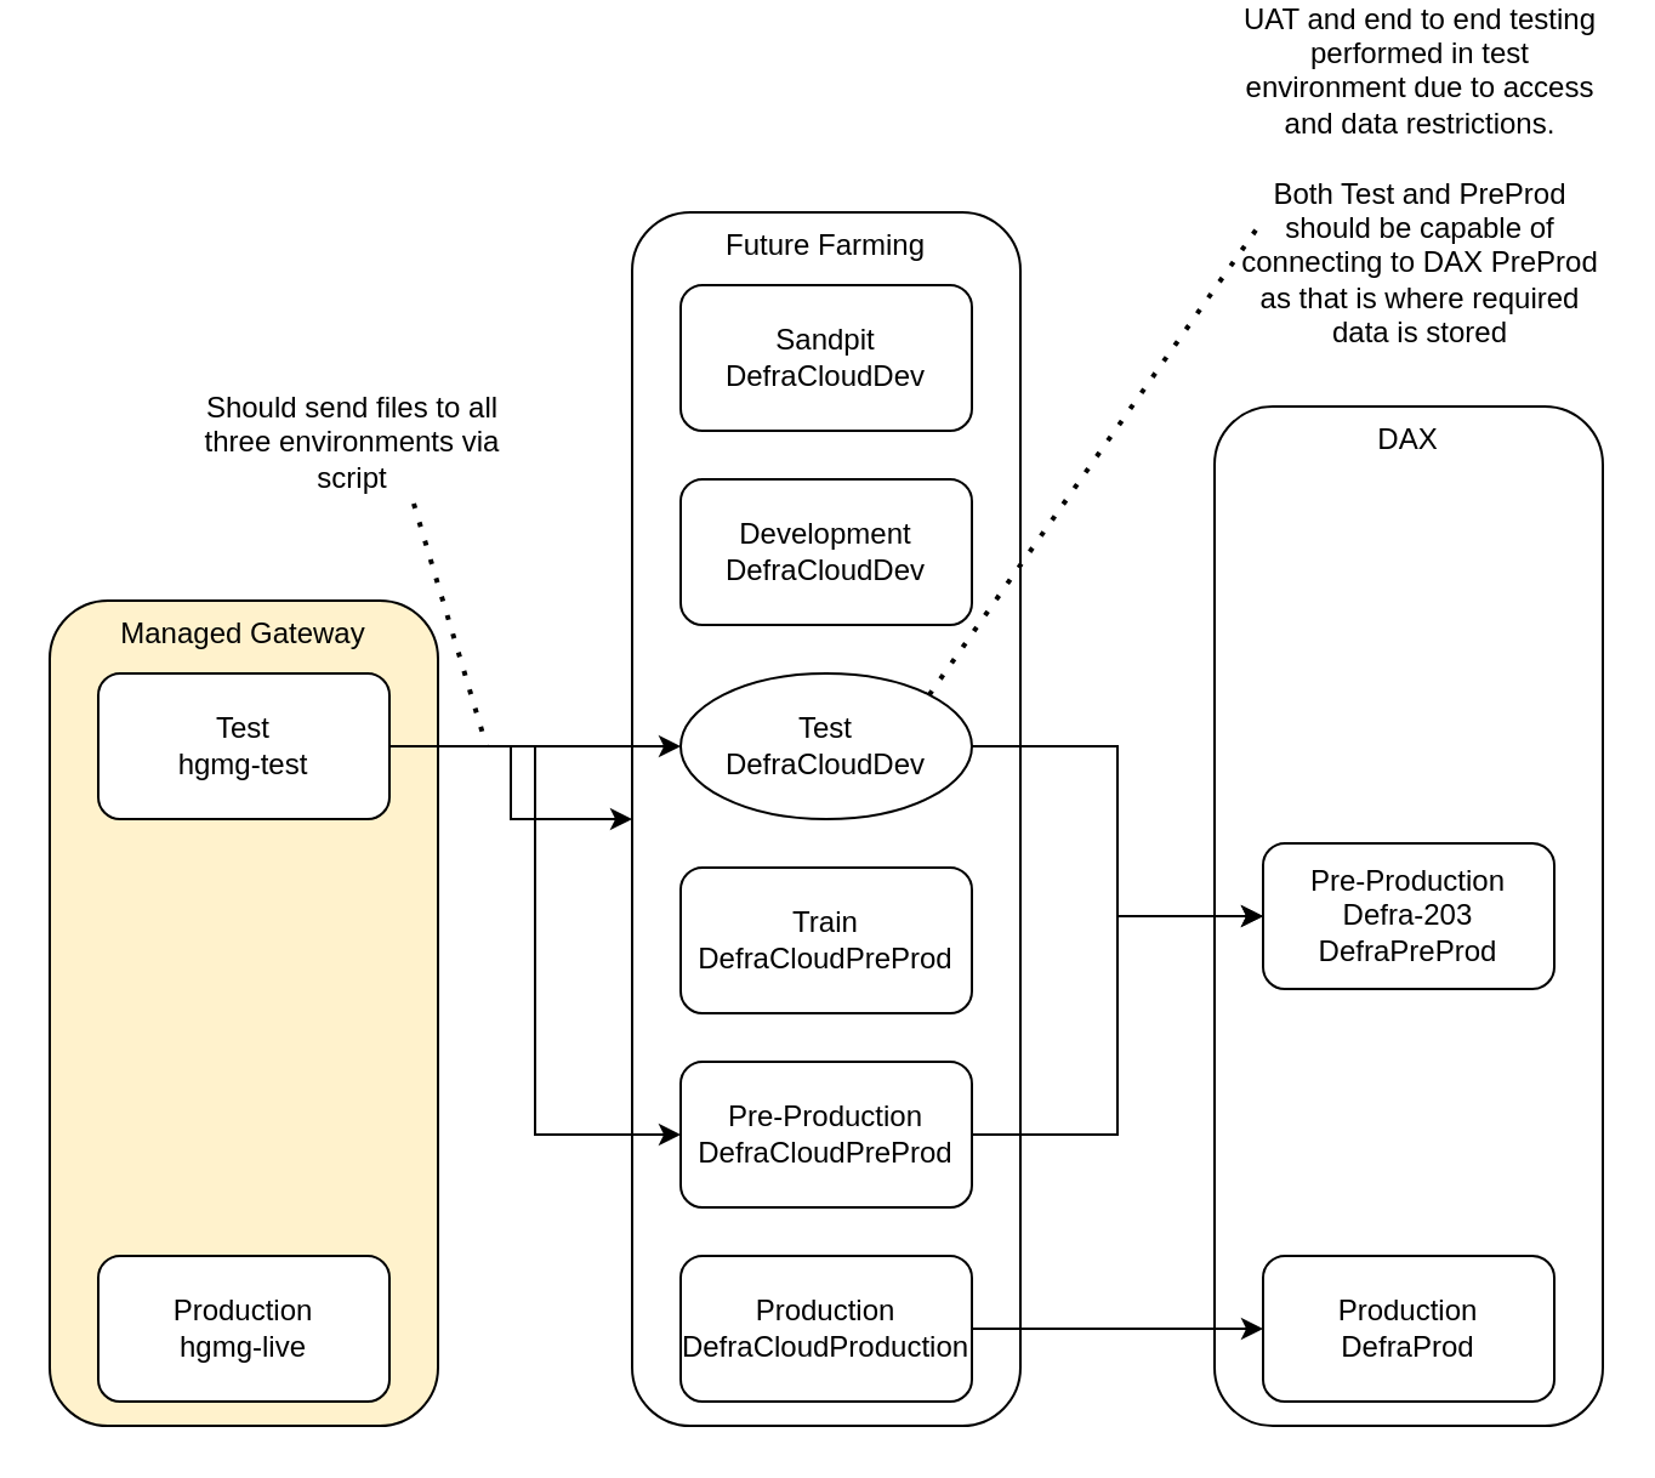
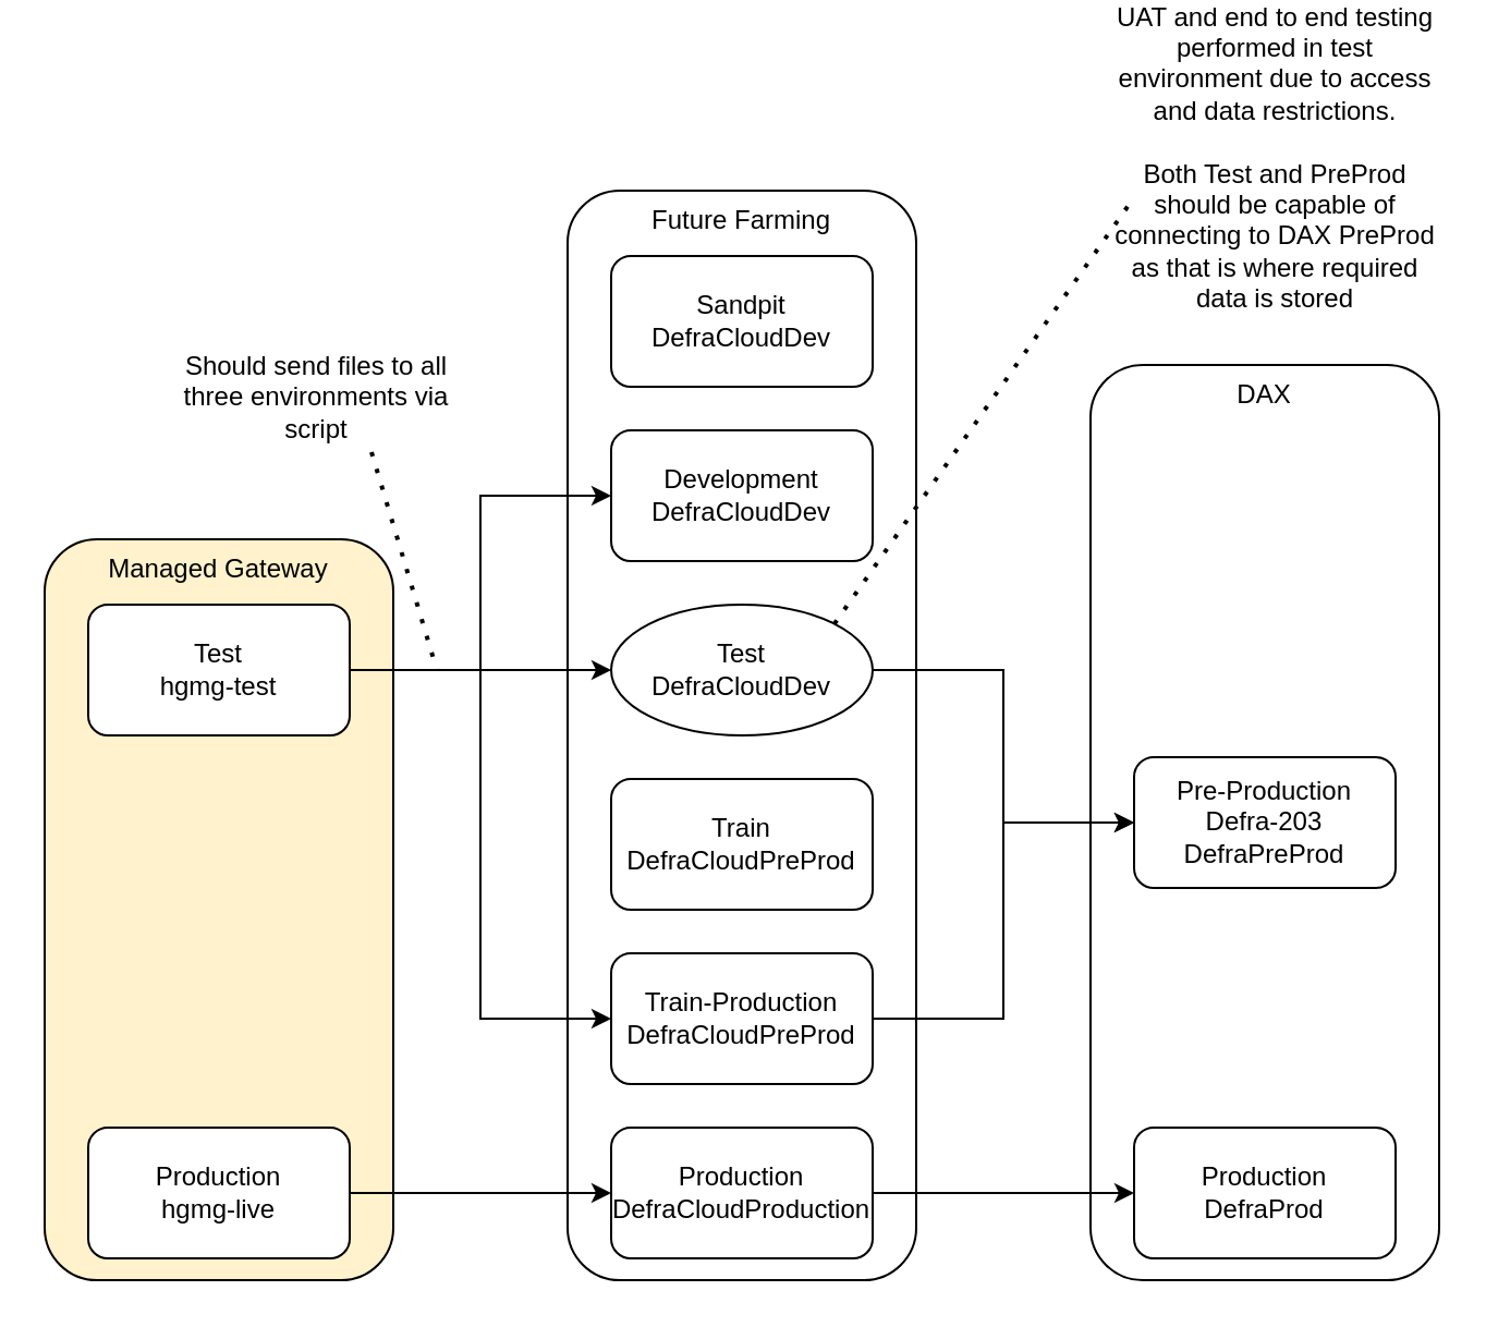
- <mxCell id="18" style="edgeStyle=orthogonalEdgeStyle;rounded=0;orthogonalLoop=1;jettySize=auto;html=1;" parent="1" source="19" target="3" edge="1"><mxGeometry relative="1" as="geometry" /></mxCell>
+ <mxCell id="18" style="edgeStyle=orthogonalEdgeStyle;rounded=0;orthogonalLoop=1;jettySize=auto;html=1;entryX=0;entryY=0.5;entryDx=0;entryDy=0;" parent="1" source="19" target="6" edge="1"><mxGeometry relative="1" as="geometry" /></mxCell>
- <mxCell id="11" value="Pre-Production&lt;br&gt;DefraCloudPreProd" style="rounded=1;whiteSpace=wrap;html=1;" parent="1" vertex="1"><mxGeometry x="280" y="400" width="120" height="60" as="geometry" /></mxCell>
+ <mxCell id="11" value="Train-Production&lt;br&gt;DefraCloudPreProd" style="rounded=1;whiteSpace=wrap;html=1;" parent="1" vertex="1"><mxGeometry x="280" y="400" width="120" height="60" as="geometry" /></mxCell>
+ <mxCell id="20" style="edgeStyle=orthogonalEdgeStyle;rounded=0;orthogonalLoop=1;jettySize=auto;html=1;entryX=0;entryY=0.5;entryDx=0;entryDy=0;" parent="1" source="21" target="13" edge="1"><mxGeometry relative="1" as="geometry" /></mxCell>
